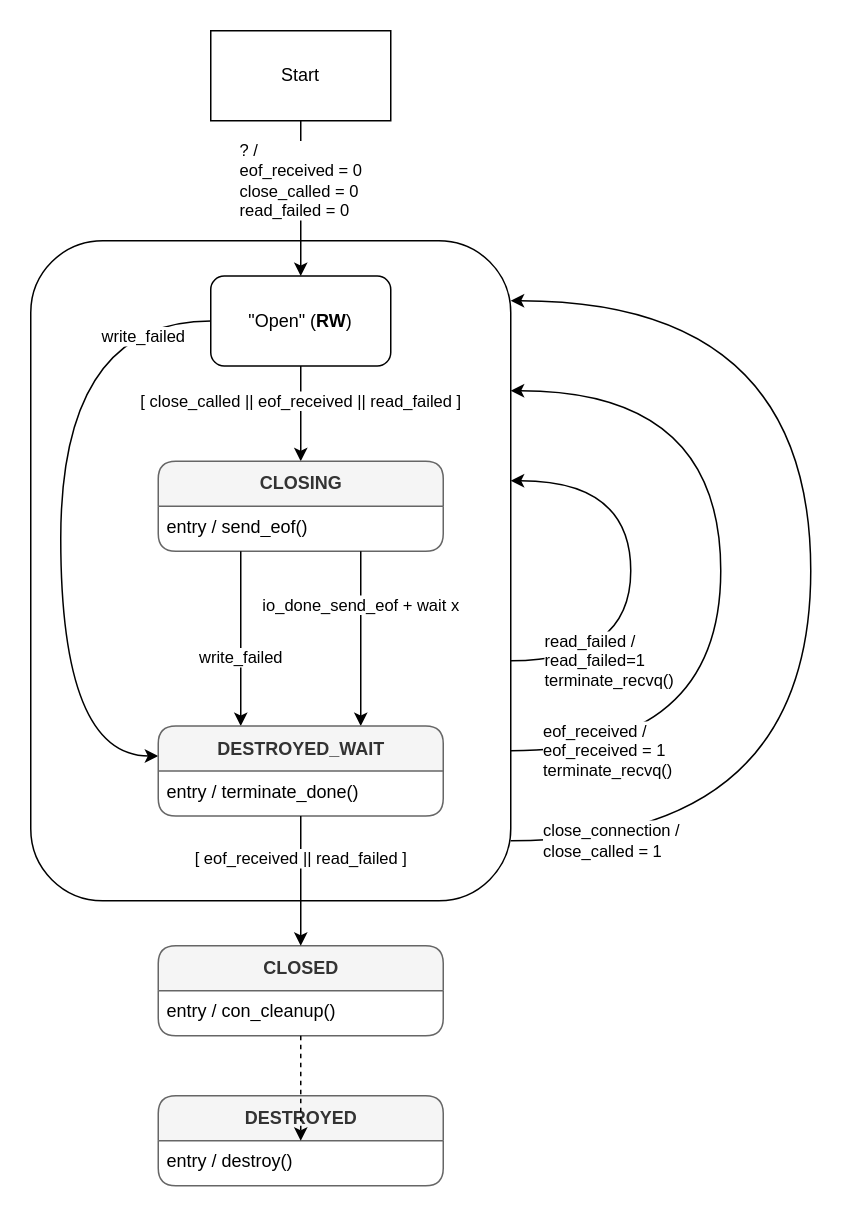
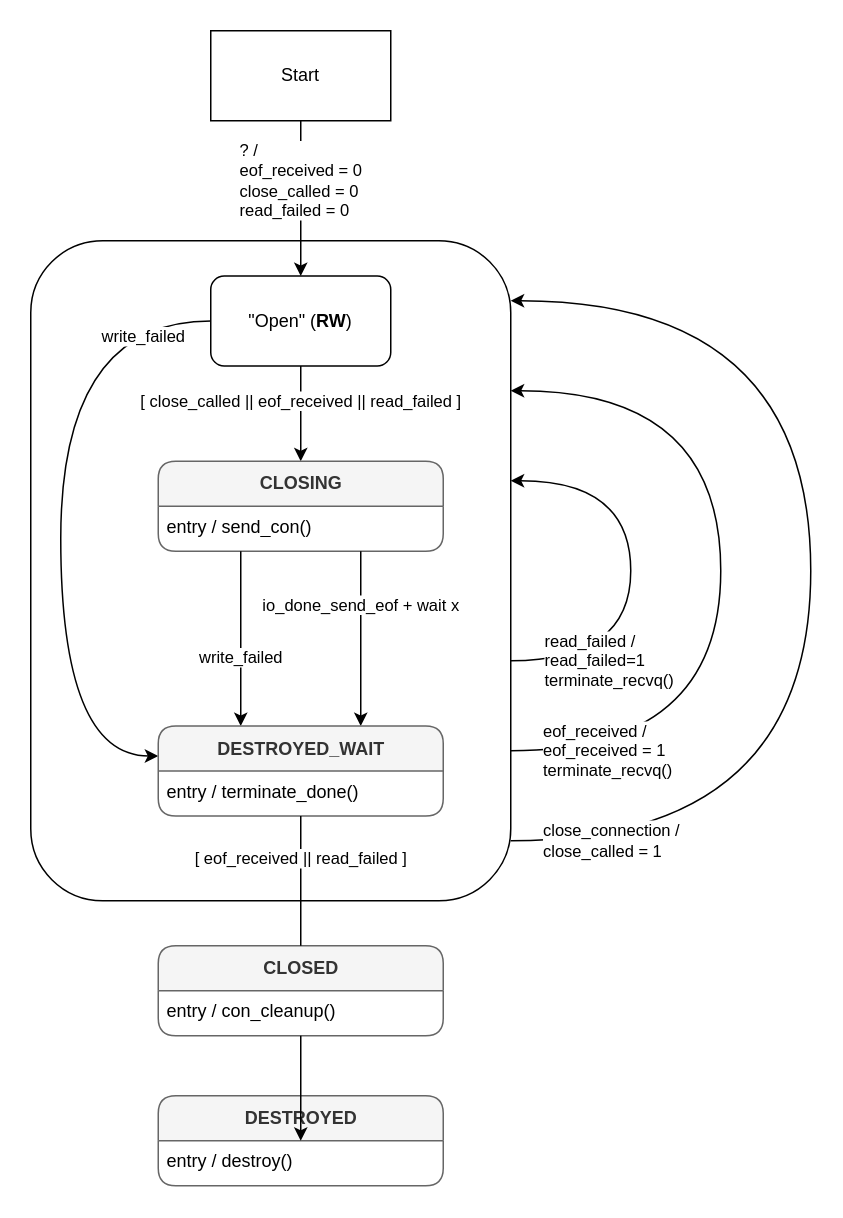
- <mxCell id="9" value="entry / send_eof()" style="text;html=1;align=left;verticalAlign=top;spacingLeft=4;spacingRight=4;whiteSpace=wrap;overflow=hidden;rotatable=0;horizontal=1;" parent="8" vertex="1"><mxGeometry y="30" width="190" height="30" as="geometry" /></mxCell>
+ <mxCell id="9" value="entry / send_con()" style="text;html=1;align=left;verticalAlign=top;spacingLeft=4;spacingRight=4;whiteSpace=wrap;overflow=hidden;rotatable=0;horizontal=1;" parent="8" vertex="1"><mxGeometry y="30" width="190" height="30" as="geometry" /></mxCell>
- <mxCell id="18" value="[ eof_received || read_failed ]" style="edgeStyle=orthogonalEdgeStyle;curved=1;rounded=0;orthogonalLoop=1;jettySize=auto;html=1;" parent="1" source="14" target="16" edge="1"><mxGeometry x="-0.387" relative="1" as="geometry"><Array as="points"><mxPoint x="200" y="663.5" /><mxPoint x="200" y="663.5" /></Array><mxPoint y="1" as="offset" /><mxPoint x="170" y="752" as="sourcePoint" /><mxPoint x="170" y="907" as="targetPoint" /></mxGeometry></mxCell>
+ <mxCell id="18" value="[ eof_received || read_failed ]" style="edgeStyle=orthogonalEdgeStyle;curved=1;rounded=0;orthogonalLoop=1;jettySize=auto;html=1;endArrow=none;" parent="1" source="14" target="16" edge="1"><mxGeometry x="-0.387" relative="1" as="geometry"><Array as="points"><mxPoint x="200" y="663.5" /><mxPoint x="200" y="663.5" /></Array><mxPoint y="1" as="offset" /><mxPoint x="170" y="752" as="sourcePoint" /><mxPoint x="170" y="907" as="targetPoint" /></mxGeometry></mxCell>
- <mxCell id="22" value="" style="edgeStyle=orthogonalEdgeStyle;rounded=0;orthogonalLoop=1;jettySize=auto;html=1;dashed=1;" parent="1" source="17" target="21" edge="1"><mxGeometry relative="1" as="geometry" /></mxCell>
+ <mxCell id="22" value="" style="edgeStyle=orthogonalEdgeStyle;rounded=0;orthogonalLoop=1;jettySize=auto;html=1;" parent="1" source="17" target="21" edge="1"><mxGeometry relative="1" as="geometry" /></mxCell>
